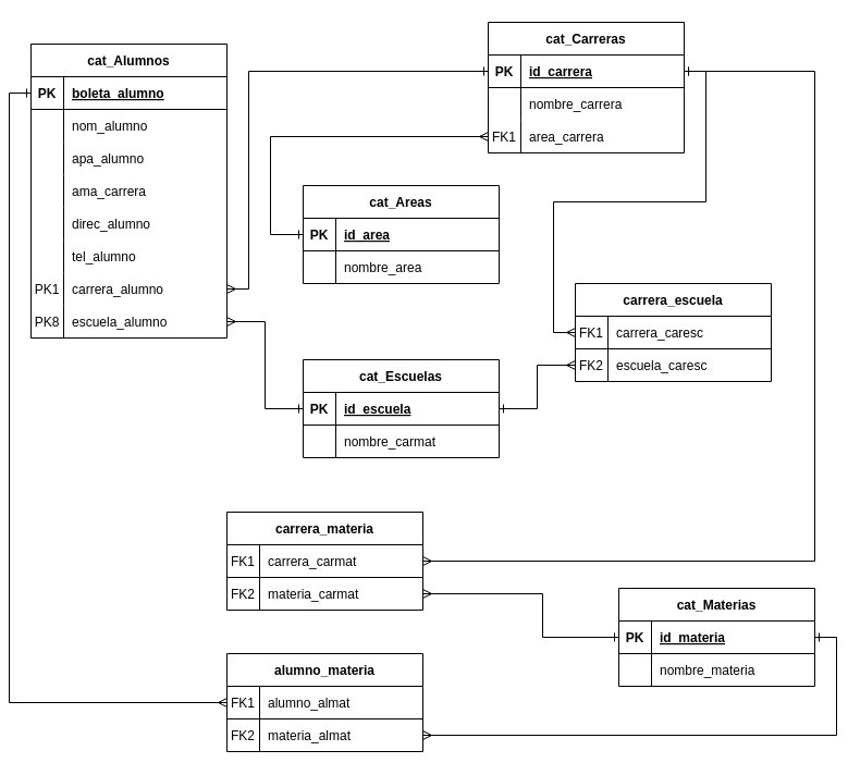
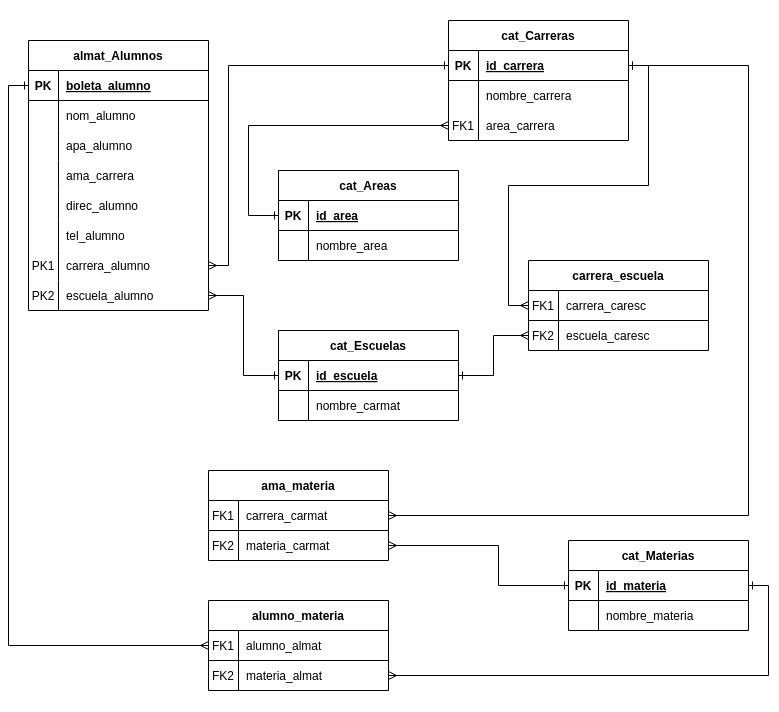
- <mxCell id="2" value="cat_Alumnos" style="shape=table;startSize=30;container=1;collapsible=1;childLayout=tableLayout;fixedRows=1;rowLines=0;fontStyle=1;align=center;resizeLast=1;" parent="1" vertex="1"><mxGeometry x="20" y="40" width="180" height="270" as="geometry" /></mxCell>
+ <mxCell id="2" value="almat_Alumnos" style="shape=table;startSize=30;container=1;collapsible=1;childLayout=tableLayout;fixedRows=1;rowLines=0;fontStyle=1;align=center;resizeLast=1;" parent="1" vertex="1"><mxGeometry x="20" y="40" width="180" height="270" as="geometry" /></mxCell>
- <mxCell id="25" value="PK8" style="shape=partialRectangle;connectable=0;fillColor=none;top=0;left=0;bottom=0;right=0;editable=1;overflow=hidden;" parent="24" vertex="1"><mxGeometry width="30" height="30" as="geometry"><mxRectangle width="30" height="30" as="alternateBounds" /></mxGeometry></mxCell>
+ <mxCell id="25" value="PK2" style="shape=partialRectangle;connectable=0;fillColor=none;top=0;left=0;bottom=0;right=0;editable=1;overflow=hidden;" parent="24" vertex="1"><mxGeometry width="30" height="30" as="geometry"><mxRectangle width="30" height="30" as="alternateBounds" /></mxGeometry></mxCell>
- <mxCell id="60" value="carrera_materia" style="shape=table;startSize=30;container=1;collapsible=1;childLayout=tableLayout;fixedRows=1;rowLines=0;fontStyle=1;align=center;resizeLast=1;" parent="1" vertex="1"><mxGeometry x="200" y="470" width="180" height="90" as="geometry" /></mxCell>
+ <mxCell id="60" value="ama_materia" style="shape=table;startSize=30;container=1;collapsible=1;childLayout=tableLayout;fixedRows=1;rowLines=0;fontStyle=1;align=center;resizeLast=1;" parent="1" vertex="1"><mxGeometry x="200" y="470" width="180" height="90" as="geometry" /></mxCell>
